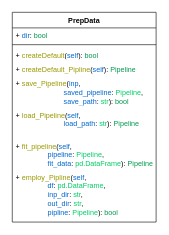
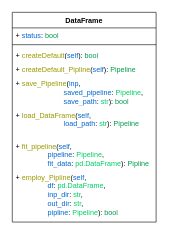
- <mxCell id="2" value="PrepData" style="swimlane;fontStyle=1;align=center;verticalAlign=top;childLayout=stackLayout;horizontal=1;startSize=26;horizontalStack=0;resizeParent=1;resizeParentMax=0;resizeLast=0;collapsible=1;marginBottom=0;whiteSpace=wrap;html=1;" vertex="1" parent="1"><mxGeometry x="20" y="20" width="240" height="350" as="geometry" /></mxCell>
+ <mxCell id="2" value="DataFrame" style="swimlane;fontStyle=1;align=center;verticalAlign=top;childLayout=stackLayout;horizontal=1;startSize=26;horizontalStack=0;resizeParent=1;resizeParentMax=0;resizeLast=0;collapsible=1;marginBottom=0;whiteSpace=wrap;html=1;" vertex="1" parent="1"><mxGeometry x="20" y="20" width="240" height="350" as="geometry" /></mxCell>
- <mxCell id="3" value="+ &lt;font color=&quot;#0066cc&quot;&gt;dir&lt;/font&gt;&lt;span style=&quot;background-color: initial;&quot;&gt;:&amp;nbsp;&lt;/span&gt;&lt;font style=&quot;background-color: initial;&quot; color=&quot;#00994d&quot;&gt;bool&lt;/font&gt;" style="text;strokeColor=none;fillColor=none;align=left;verticalAlign=top;spacingLeft=4;spacingRight=4;overflow=hidden;rotatable=0;points=[[0,0.5],[1,0.5]];portConstraint=eastwest;whiteSpace=wrap;html=1;" vertex="1" parent="2"><mxGeometry y="26" width="240" height="24" as="geometry" /></mxCell>
+ <mxCell id="3" value="+ &lt;font color=&quot;#0066cc&quot;&gt;status&lt;/font&gt;&lt;span style=&quot;background-color: initial;&quot;&gt;:&amp;nbsp;&lt;/span&gt;&lt;font style=&quot;background-color: initial;&quot; color=&quot;#00994d&quot;&gt;bool&lt;/font&gt;" style="text;strokeColor=none;fillColor=none;align=left;verticalAlign=top;spacingLeft=4;spacingRight=4;overflow=hidden;rotatable=0;points=[[0,0.5],[1,0.5]];portConstraint=eastwest;whiteSpace=wrap;html=1;" vertex="1" parent="2"><mxGeometry y="26" width="240" height="24" as="geometry" /></mxCell>
- <mxCell id="8" value="+ &lt;font color=&quot;#999900&quot;&gt;load_Pipeline&lt;/font&gt;(&lt;font color=&quot;#0066cc&quot;&gt;self&lt;/font&gt;,&lt;div&gt;&lt;font style=&quot;background-color: initial;&quot; color=&quot;#0066cc&quot;&gt;&lt;span style=&quot;white-space: pre;&quot;&gt;&#09;&lt;/span&gt;&lt;span style=&quot;white-space: pre;&quot;&gt;&#09;&lt;/span&gt;&lt;span style=&quot;white-space: pre;&quot;&gt;&#09;&lt;/span&gt;load_path&lt;/font&gt;&lt;span style=&quot;background-color: initial;&quot;&gt;: &lt;/span&gt;&lt;font style=&quot;background-color: initial;&quot; color=&quot;#00cc66&quot;&gt;str&lt;/font&gt;&lt;span style=&quot;background-color: initial;&quot;&gt;):&amp;nbsp;&lt;/span&gt;&lt;span style=&quot;color: rgb(0, 153, 77); background-color: initial;&quot;&gt;Pipeline&lt;/span&gt;&lt;/div&gt;" style="text;strokeColor=none;fillColor=none;align=left;verticalAlign=top;spacingLeft=4;spacingRight=4;overflow=hidden;rotatable=0;points=[[0,0.5],[1,0.5]];portConstraint=eastwest;whiteSpace=wrap;html=1;" vertex="1" parent="2"><mxGeometry y="158" width="240" height="52" as="geometry" /></mxCell>
+ <mxCell id="8" value="+ &lt;font color=&quot;#999900&quot;&gt;load_DataFrame&lt;/font&gt;(&lt;font color=&quot;#0066cc&quot;&gt;self&lt;/font&gt;,&lt;div&gt;&lt;font style=&quot;background-color: initial;&quot; color=&quot;#0066cc&quot;&gt;&lt;span style=&quot;white-space: pre;&quot;&gt;&#09;&lt;/span&gt;&lt;span style=&quot;white-space: pre;&quot;&gt;&#09;&lt;/span&gt;&lt;span style=&quot;white-space: pre;&quot;&gt;&#09;&lt;/span&gt;load_path&lt;/font&gt;&lt;span style=&quot;background-color: initial;&quot;&gt;: &lt;/span&gt;&lt;font style=&quot;background-color: initial;&quot; color=&quot;#00cc66&quot;&gt;str&lt;/font&gt;&lt;span style=&quot;background-color: initial;&quot;&gt;):&amp;nbsp;&lt;/span&gt;&lt;span style=&quot;color: rgb(0, 153, 77); background-color: initial;&quot;&gt;Pipeline&lt;/span&gt;&lt;/div&gt;" style="text;strokeColor=none;fillColor=none;align=left;verticalAlign=top;spacingLeft=4;spacingRight=4;overflow=hidden;rotatable=0;points=[[0,0.5],[1,0.5]];portConstraint=eastwest;whiteSpace=wrap;html=1;" vertex="1" parent="2"><mxGeometry y="158" width="240" height="52" as="geometry" /></mxCell>
- <mxCell id="9" value="+ &lt;font color=&quot;#999900&quot;&gt;fit_pipeline&lt;/font&gt;(&lt;font color=&quot;#0066cc&quot;&gt;self&lt;/font&gt;,&lt;div&gt;&lt;font style=&quot;background-color: initial;&quot; color=&quot;#0066cc&quot;&gt;&lt;span style=&quot;white-space: pre;&quot;&gt;&#09;&lt;/span&gt;&lt;span style=&quot;white-space: pre;&quot;&gt;&#09;&lt;/span&gt;&lt;/font&gt;&lt;font color=&quot;#0066cc&quot;&gt;pipeline&lt;/font&gt;&lt;span style=&quot;background-color: initial;&quot;&gt;:&amp;nbsp;&lt;/span&gt;&lt;span style=&quot;background-color: initial;&quot;&gt;&lt;font color=&quot;#00cc66&quot;&gt;Pipeline&lt;/font&gt;&lt;/span&gt;&lt;span style=&quot;background-color: initial;&quot;&gt;,&lt;/span&gt;&lt;/div&gt;&lt;div&gt;&lt;font style=&quot;background-color: initial;&quot; color=&quot;#0066cc&quot;&gt;&lt;span style=&quot;white-space: pre;&quot;&gt;&#09;&lt;/span&gt;&lt;span style=&quot;white-space: pre;&quot;&gt;&#09;&lt;/span&gt;&lt;/font&gt;&lt;font color=&quot;#0066cc&quot;&gt;fit_data&lt;/font&gt;&lt;span style=&quot;background-color: initial;&quot;&gt;:&amp;nbsp;&lt;/span&gt;&lt;span style=&quot;background-color: initial;&quot;&gt;&lt;font color=&quot;#00cc66&quot;&gt;pd.DataFrame&lt;/font&gt;):&amp;nbsp;&lt;/span&gt;&lt;span style=&quot;color: rgb(0, 153, 77); background-color: initial;&quot;&gt;Pipeline&lt;/span&gt;&lt;/div&gt;" style="text;strokeColor=none;fillColor=none;align=left;verticalAlign=top;spacingLeft=4;spacingRight=4;overflow=hidden;rotatable=0;points=[[0,0.5],[1,0.5]];portConstraint=eastwest;whiteSpace=wrap;html=1;" vertex="1" parent="2"><mxGeometry y="210" width="240" height="52" as="geometry" /></mxCell>
+ <mxCell id="9" value="+ &lt;font color=&quot;#999900&quot;&gt;fit_pipeline&lt;/font&gt;(&lt;font color=&quot;#0066cc&quot;&gt;self&lt;/font&gt;,&lt;div&gt;&lt;font style=&quot;background-color: initial;&quot; color=&quot;#0066cc&quot;&gt;&lt;span style=&quot;white-space: pre;&quot;&gt;&#09;&lt;/span&gt;&lt;span style=&quot;white-space: pre;&quot;&gt;&#09;&lt;/span&gt;&lt;/font&gt;&lt;font color=&quot;#0066cc&quot;&gt;pipeline&lt;/font&gt;&lt;span style=&quot;background-color: initial;&quot;&gt;:&amp;nbsp;&lt;/span&gt;&lt;span style=&quot;background-color: initial;&quot;&gt;&lt;font color=&quot;#00cc66&quot;&gt;Pipeline&lt;/font&gt;&lt;/span&gt;&lt;span style=&quot;background-color: initial;&quot;&gt;,&lt;/span&gt;&lt;/div&gt;&lt;div&gt;&lt;font style=&quot;background-color: initial;&quot; color=&quot;#0066cc&quot;&gt;&lt;span style=&quot;white-space: pre;&quot;&gt;&#09;&lt;/span&gt;&lt;span style=&quot;white-space: pre;&quot;&gt;&#09;&lt;/span&gt;&lt;/font&gt;&lt;font color=&quot;#0066cc&quot;&gt;fit_data&lt;/font&gt;&lt;span style=&quot;background-color: initial;&quot;&gt;:&amp;nbsp;&lt;/span&gt;&lt;span style=&quot;background-color: initial;&quot;&gt;&lt;font color=&quot;#00cc66&quot;&gt;pd.DataFrame&lt;/font&gt;):&amp;nbsp;&lt;/span&gt;&lt;span style=&quot;color: rgb(0, 153, 77); background-color: initial;&quot;&gt;Pipline&lt;/span&gt;&lt;/div&gt;" style="text;strokeColor=none;fillColor=none;align=left;verticalAlign=top;spacingLeft=4;spacingRight=4;overflow=hidden;rotatable=0;points=[[0,0.5],[1,0.5]];portConstraint=eastwest;whiteSpace=wrap;html=1;" vertex="1" parent="2"><mxGeometry y="210" width="240" height="52" as="geometry" /></mxCell>
